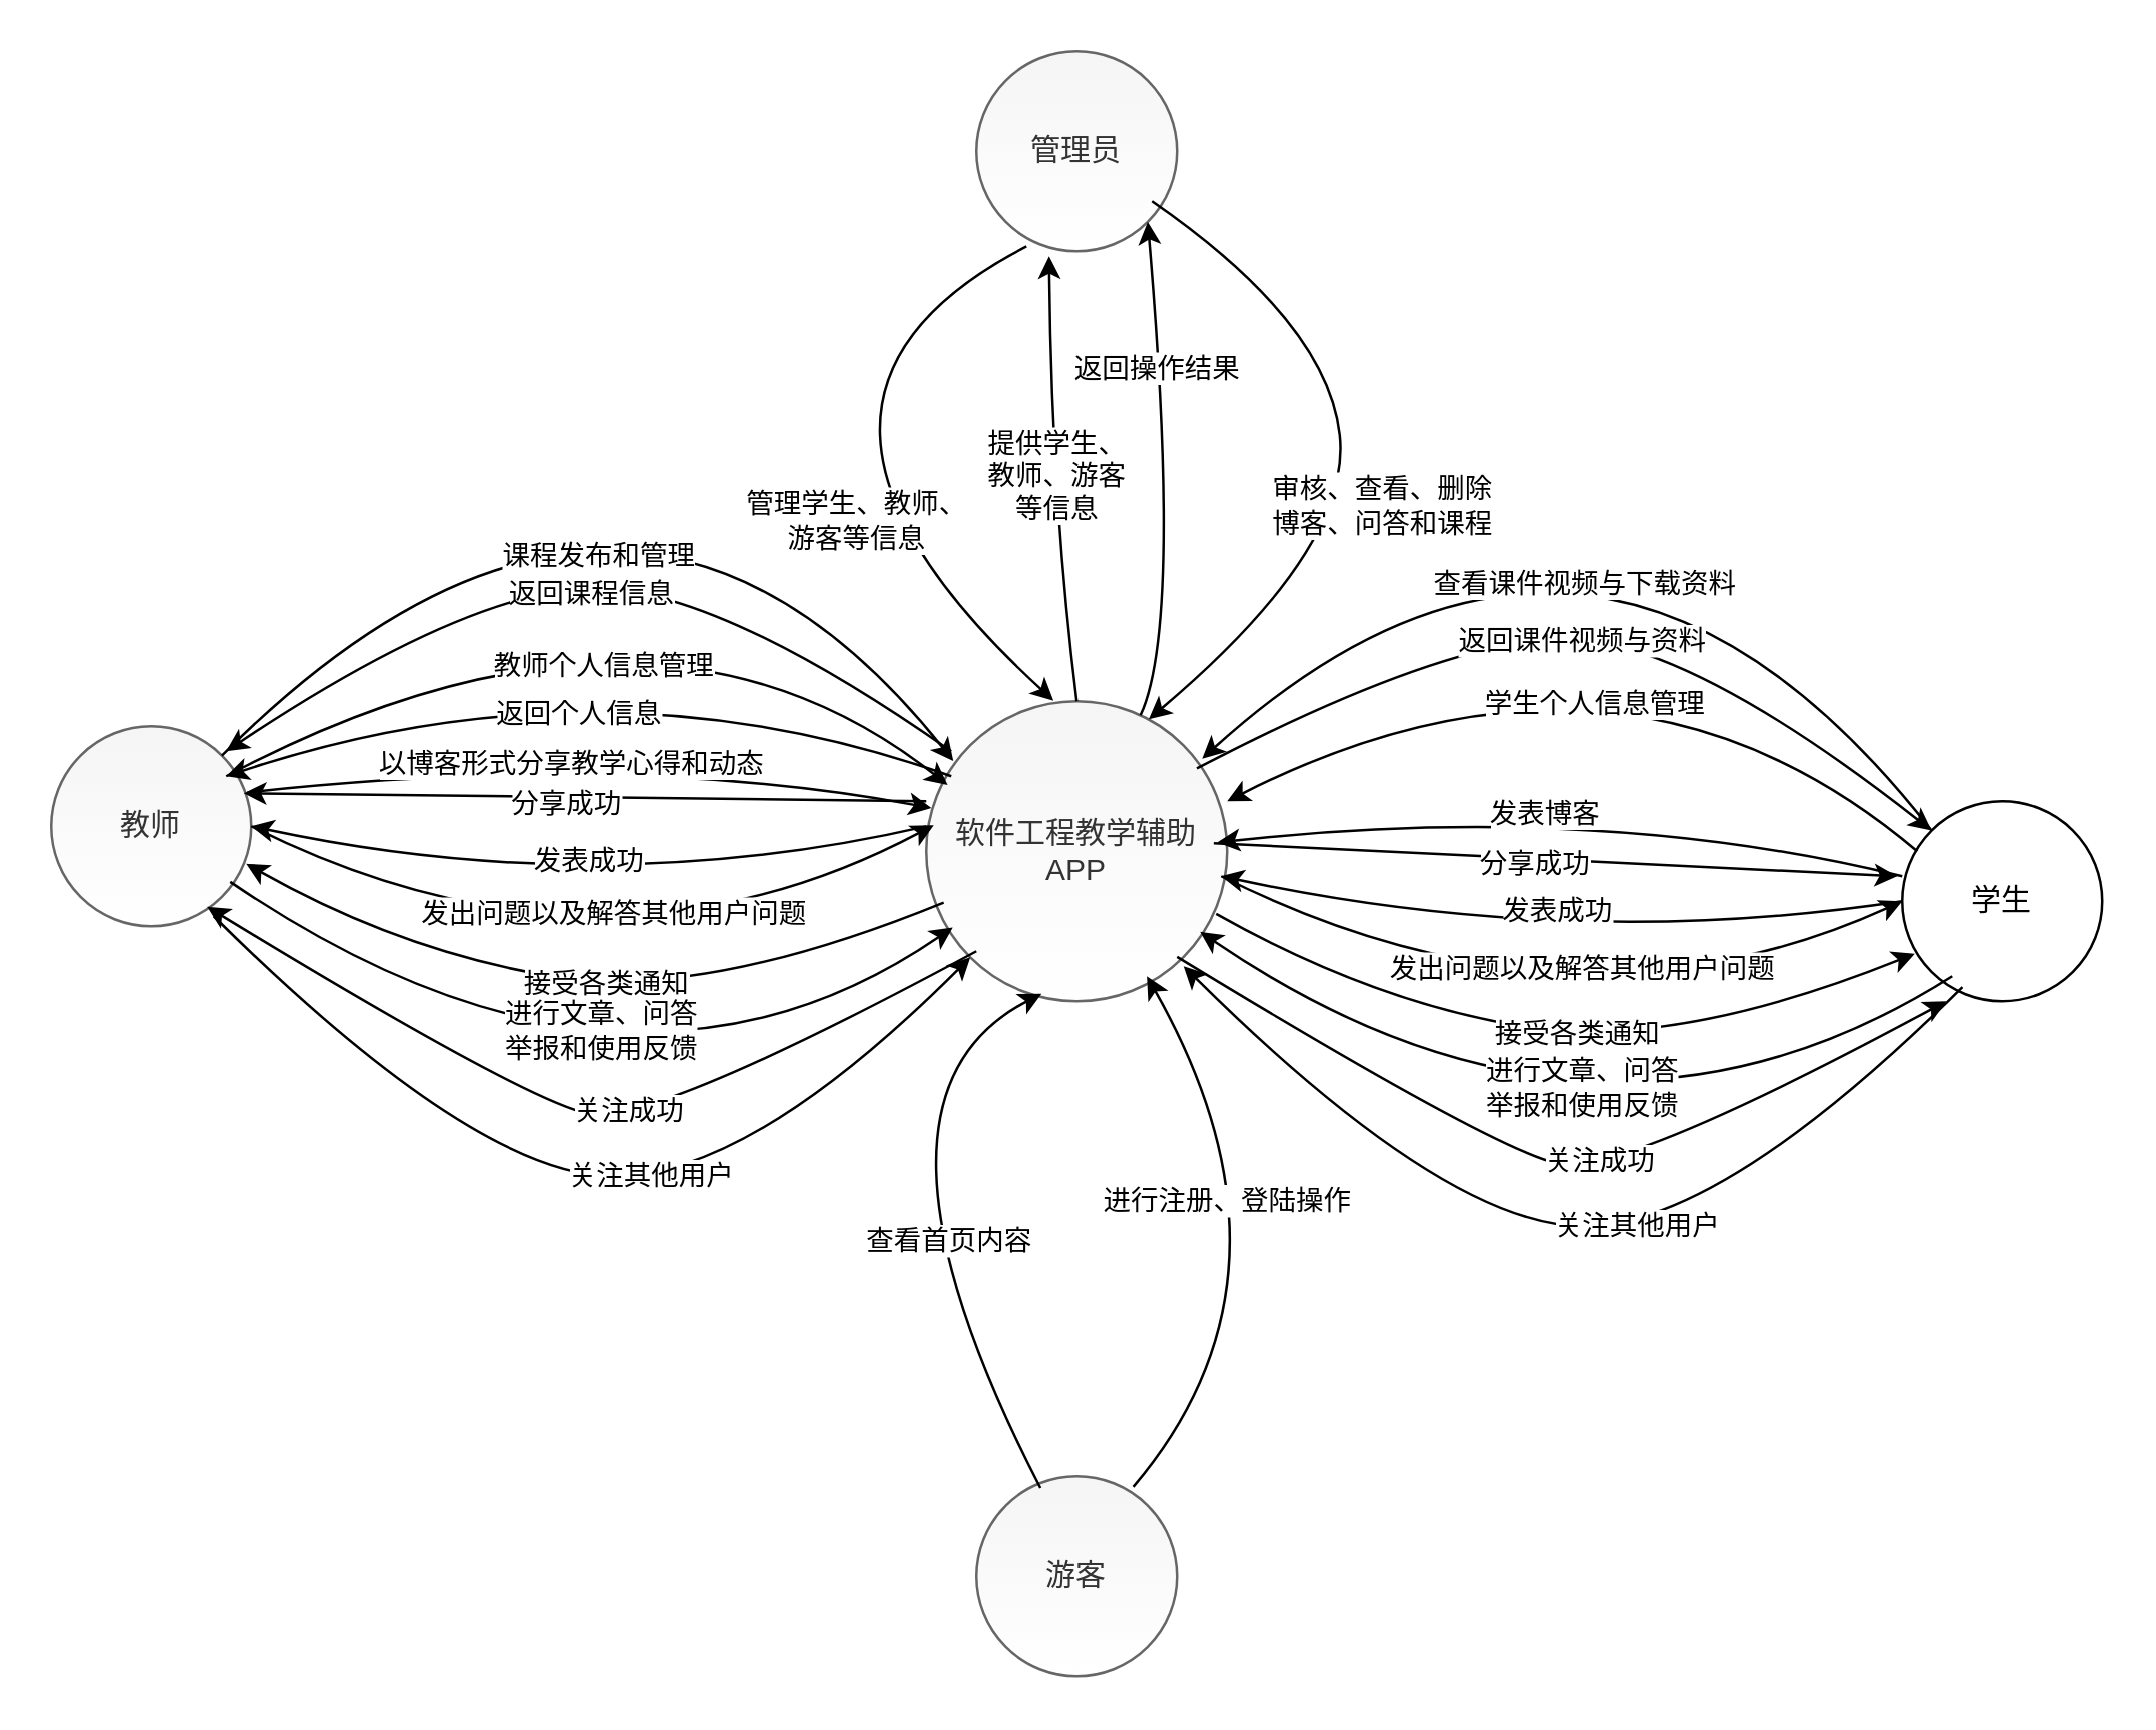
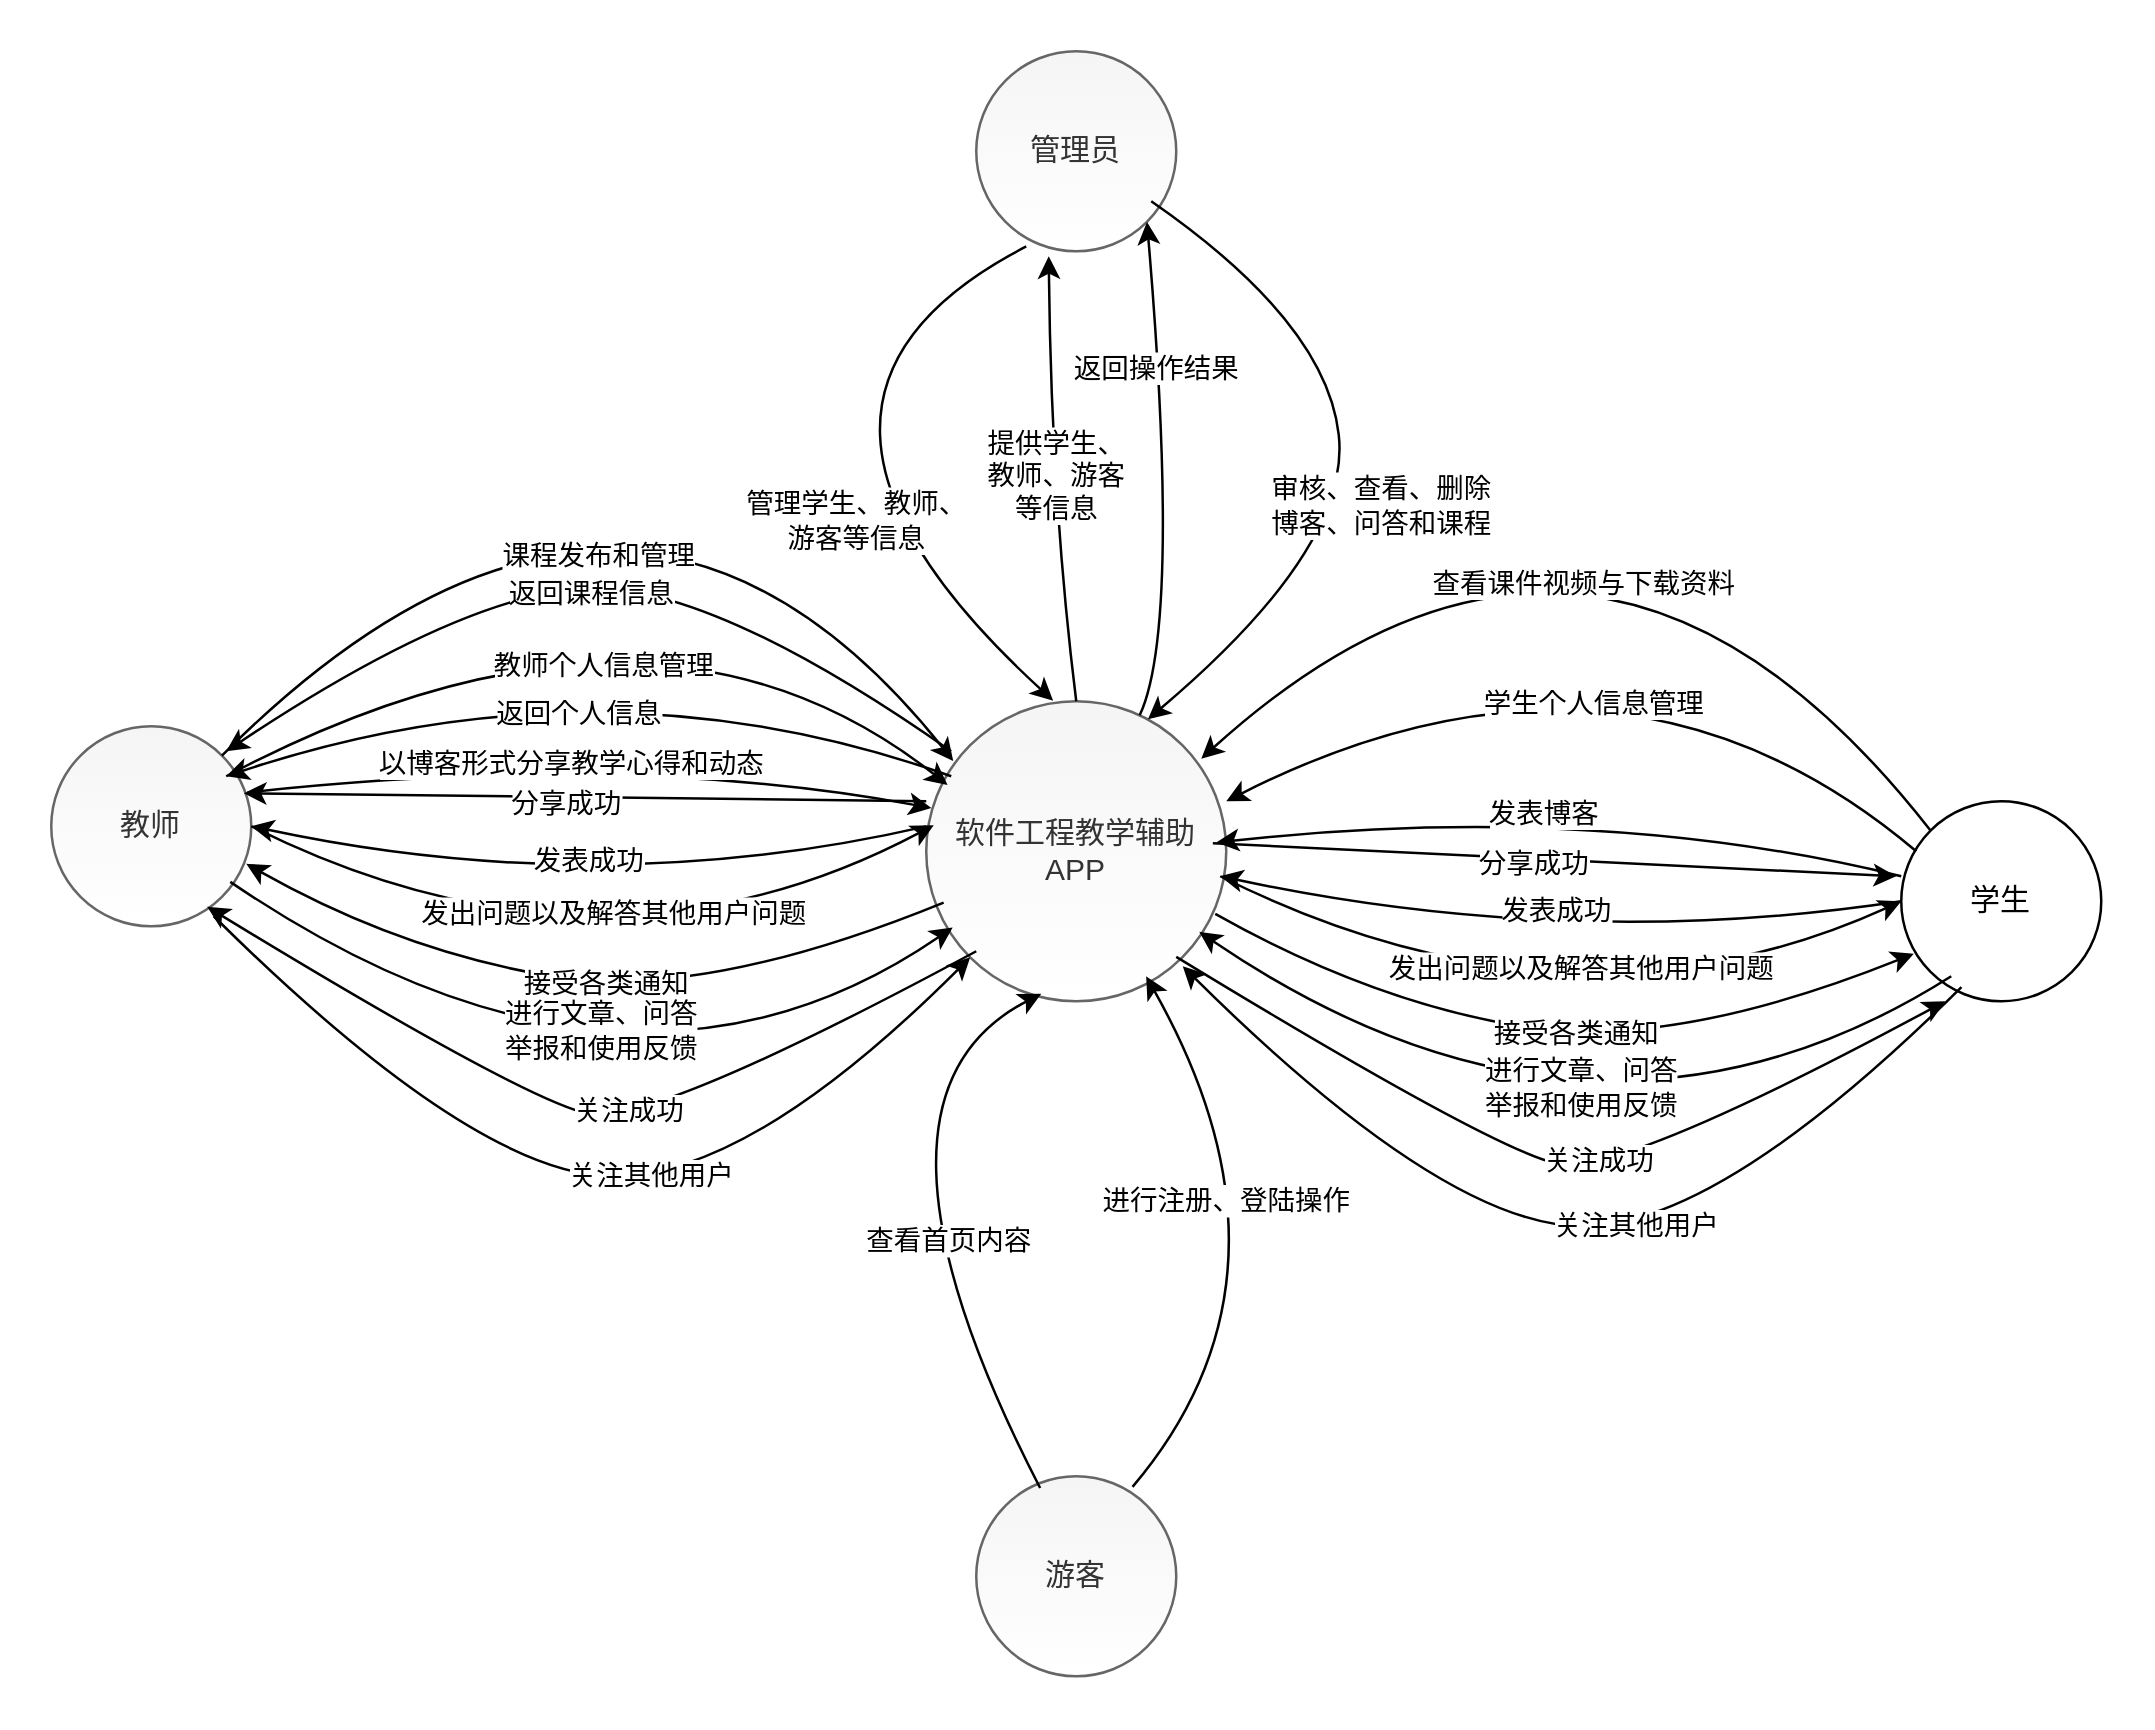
- <mxCell id="57" value="" style="curved=1;endArrow=classic;html=1;startArrow=none;startFill=0;endFill=1;entryX=0;entryY=0;entryDx=0;entryDy=0;exitX=0.899;exitY=0.224;exitDx=0;exitDy=0;exitPerimeter=0;" edge="1" parent="1" source="2" target="6"><mxGeometry width="50" height="50" relative="1" as="geometry"><mxPoint x="477.6" y="320" as="sourcePoint" /><mxPoint x="767.56" y="320.04" as="targetPoint" /><Array as="points"><mxPoint x="567.6" y="260" /><mxPoint x="667.6" y="250" /></Array></mxGeometry></mxCell>
- <mxCell id="58" value="返回课件视频与资料" style="edgeLabel;html=1;align=center;verticalAlign=middle;resizable=0;points=[];" vertex="1" connectable="0" parent="57"><mxGeometry x="-0.011" y="-2" relative="1" as="geometry"><mxPoint as="offset" /></mxGeometry></mxCell>
